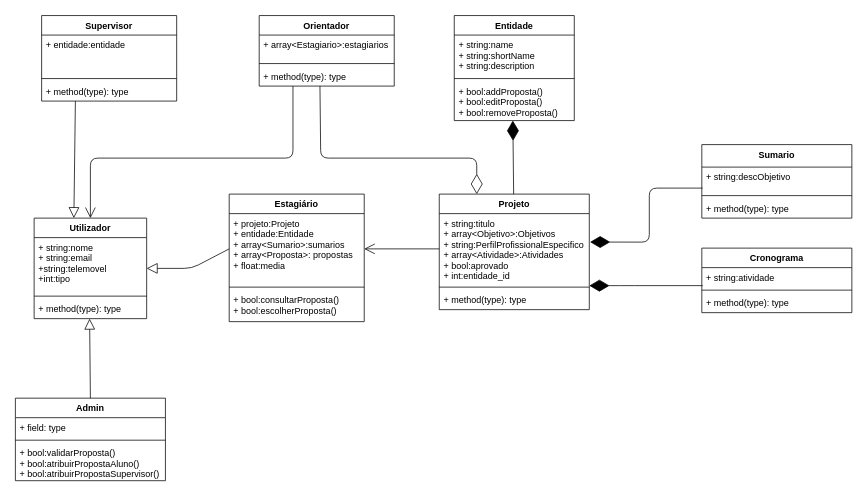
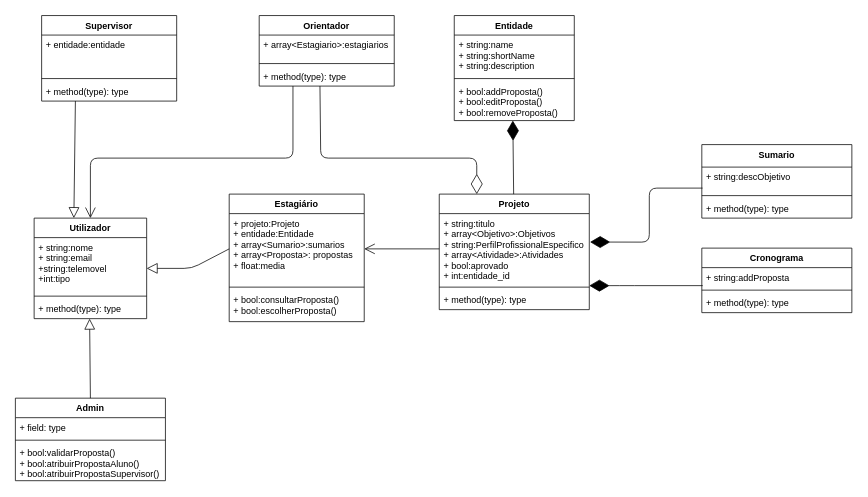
- <mxCell id="36" value="+ string:atividade" style="text;strokeColor=none;fillColor=none;align=left;verticalAlign=top;spacingLeft=4;spacingRight=4;overflow=hidden;rotatable=0;points=[[0,0.5],[1,0.5]];portConstraint=eastwest;" parent="35" vertex="1"><mxGeometry y="26" width="200" height="26" as="geometry" /></mxCell>
+ <mxCell id="36" value="+ string:addProposta" style="text;strokeColor=none;fillColor=none;align=left;verticalAlign=top;spacingLeft=4;spacingRight=4;overflow=hidden;rotatable=0;points=[[0,0.5],[1,0.5]];portConstraint=eastwest;" parent="35" vertex="1"><mxGeometry y="26" width="200" height="26" as="geometry" /></mxCell>
